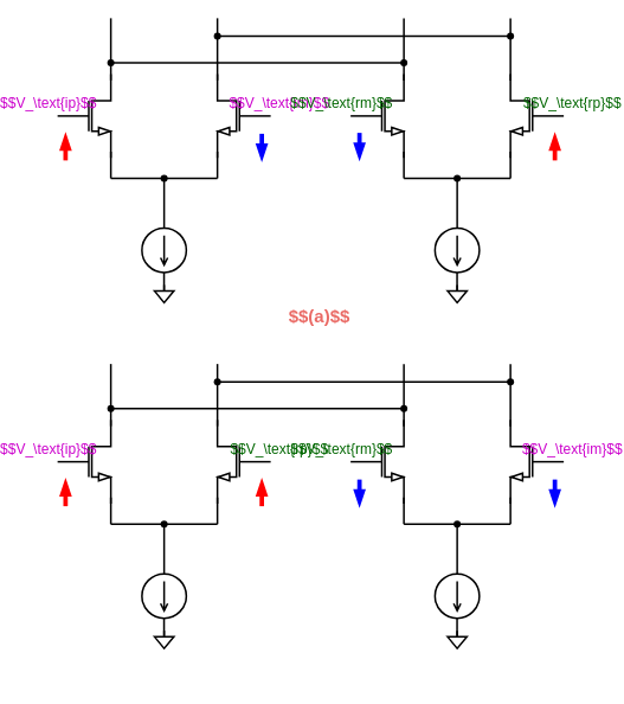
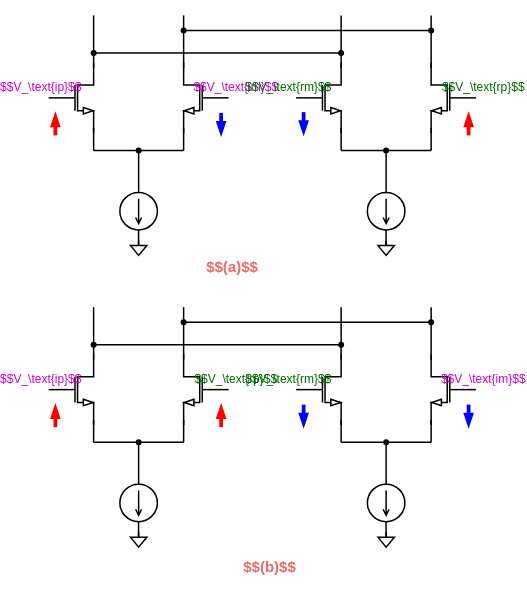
- <mxCell id="80" value="&lt;font size=&quot;1&quot; color=&quot;#ea6b66&quot; style=&quot;&quot;&gt;&lt;b style=&quot;font-size: 20px;&quot;&gt;$$(a)$$&lt;/b&gt;&lt;/font&gt;" style="text;html=1;align=center;verticalAlign=middle;whiteSpace=wrap;rounded=0;strokeWidth=2;" vertex="1" parent="1"><mxGeometry x="325" y="340" width="60" height="30" as="geometry" /></mxCell>
+ <mxCell id="80" value="&lt;font size=&quot;1&quot; color=&quot;#ea6b66&quot; style=&quot;&quot;&gt;&lt;b style=&quot;font-size: 20px;&quot;&gt;$$(a)$$&lt;/b&gt;&lt;/font&gt;" style="text;html=1;align=center;verticalAlign=middle;whiteSpace=wrap;rounded=0;strokeWidth=2;" vertex="1" parent="1"><mxGeometry x="275" y="340" width="60" height="30" as="geometry" /></mxCell>
+ <mxCell id="81" value="&lt;font size=&quot;1&quot; color=&quot;#ea6b66&quot; style=&quot;&quot;&gt;&lt;b style=&quot;font-size: 20px;&quot;&gt;$$(b)$$&lt;/b&gt;&lt;/font&gt;" style="text;html=1;align=center;verticalAlign=middle;whiteSpace=wrap;rounded=0;strokeWidth=2;" vertex="1" parent="1"><mxGeometry x="325" y="740" width="60" height="30" as="geometry" /></mxCell>
